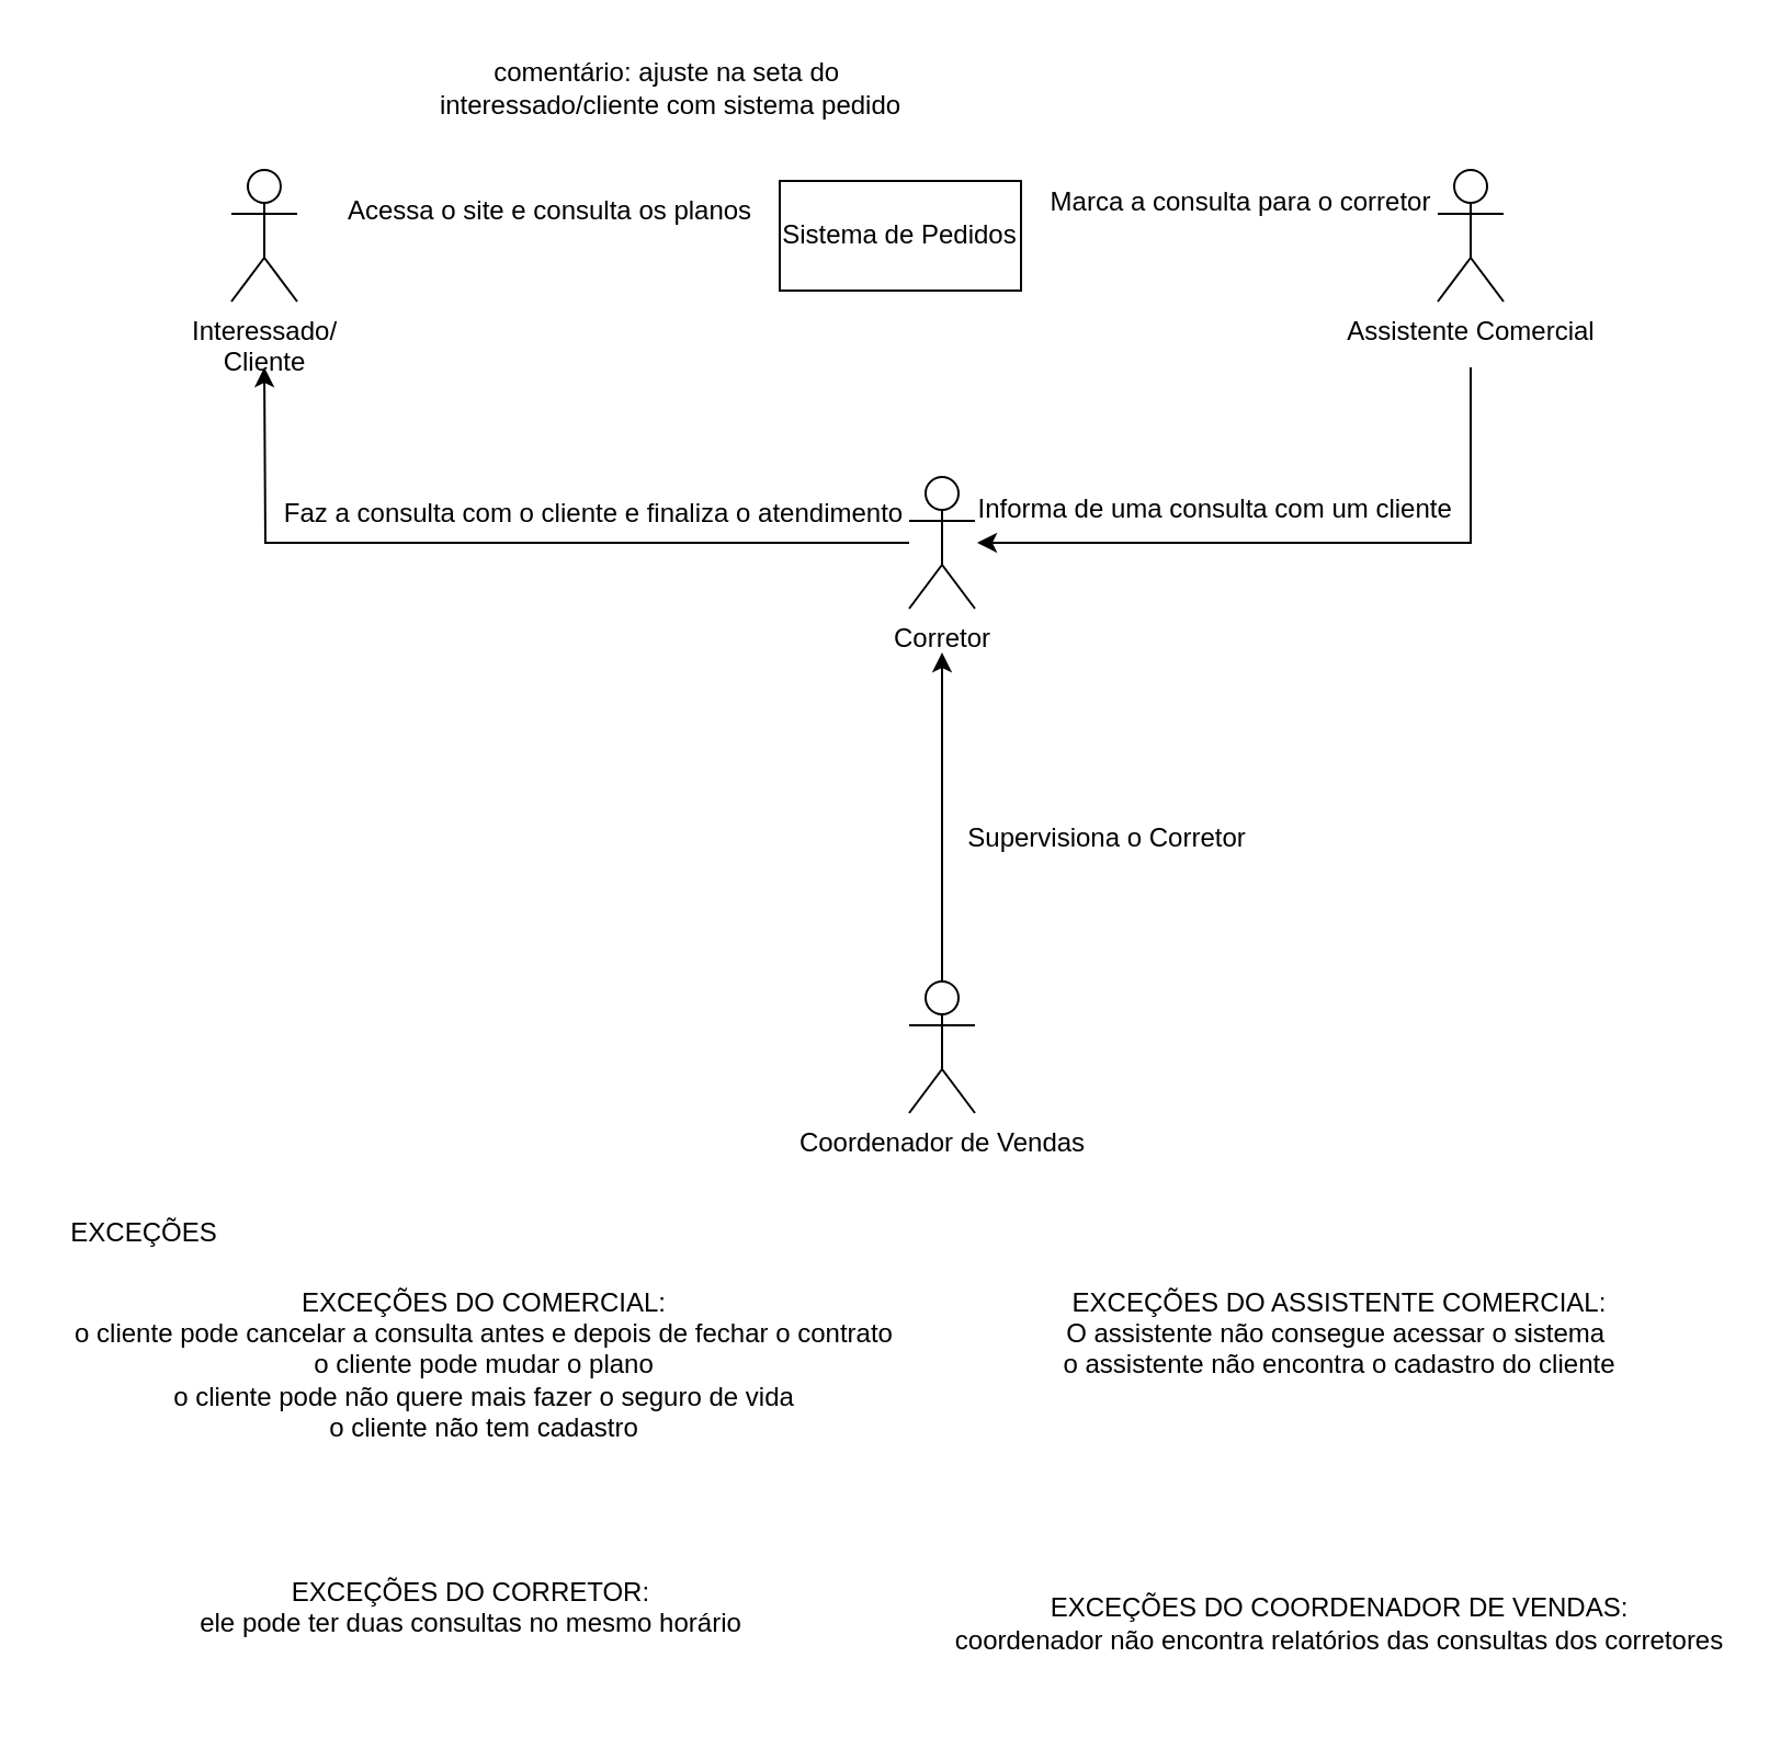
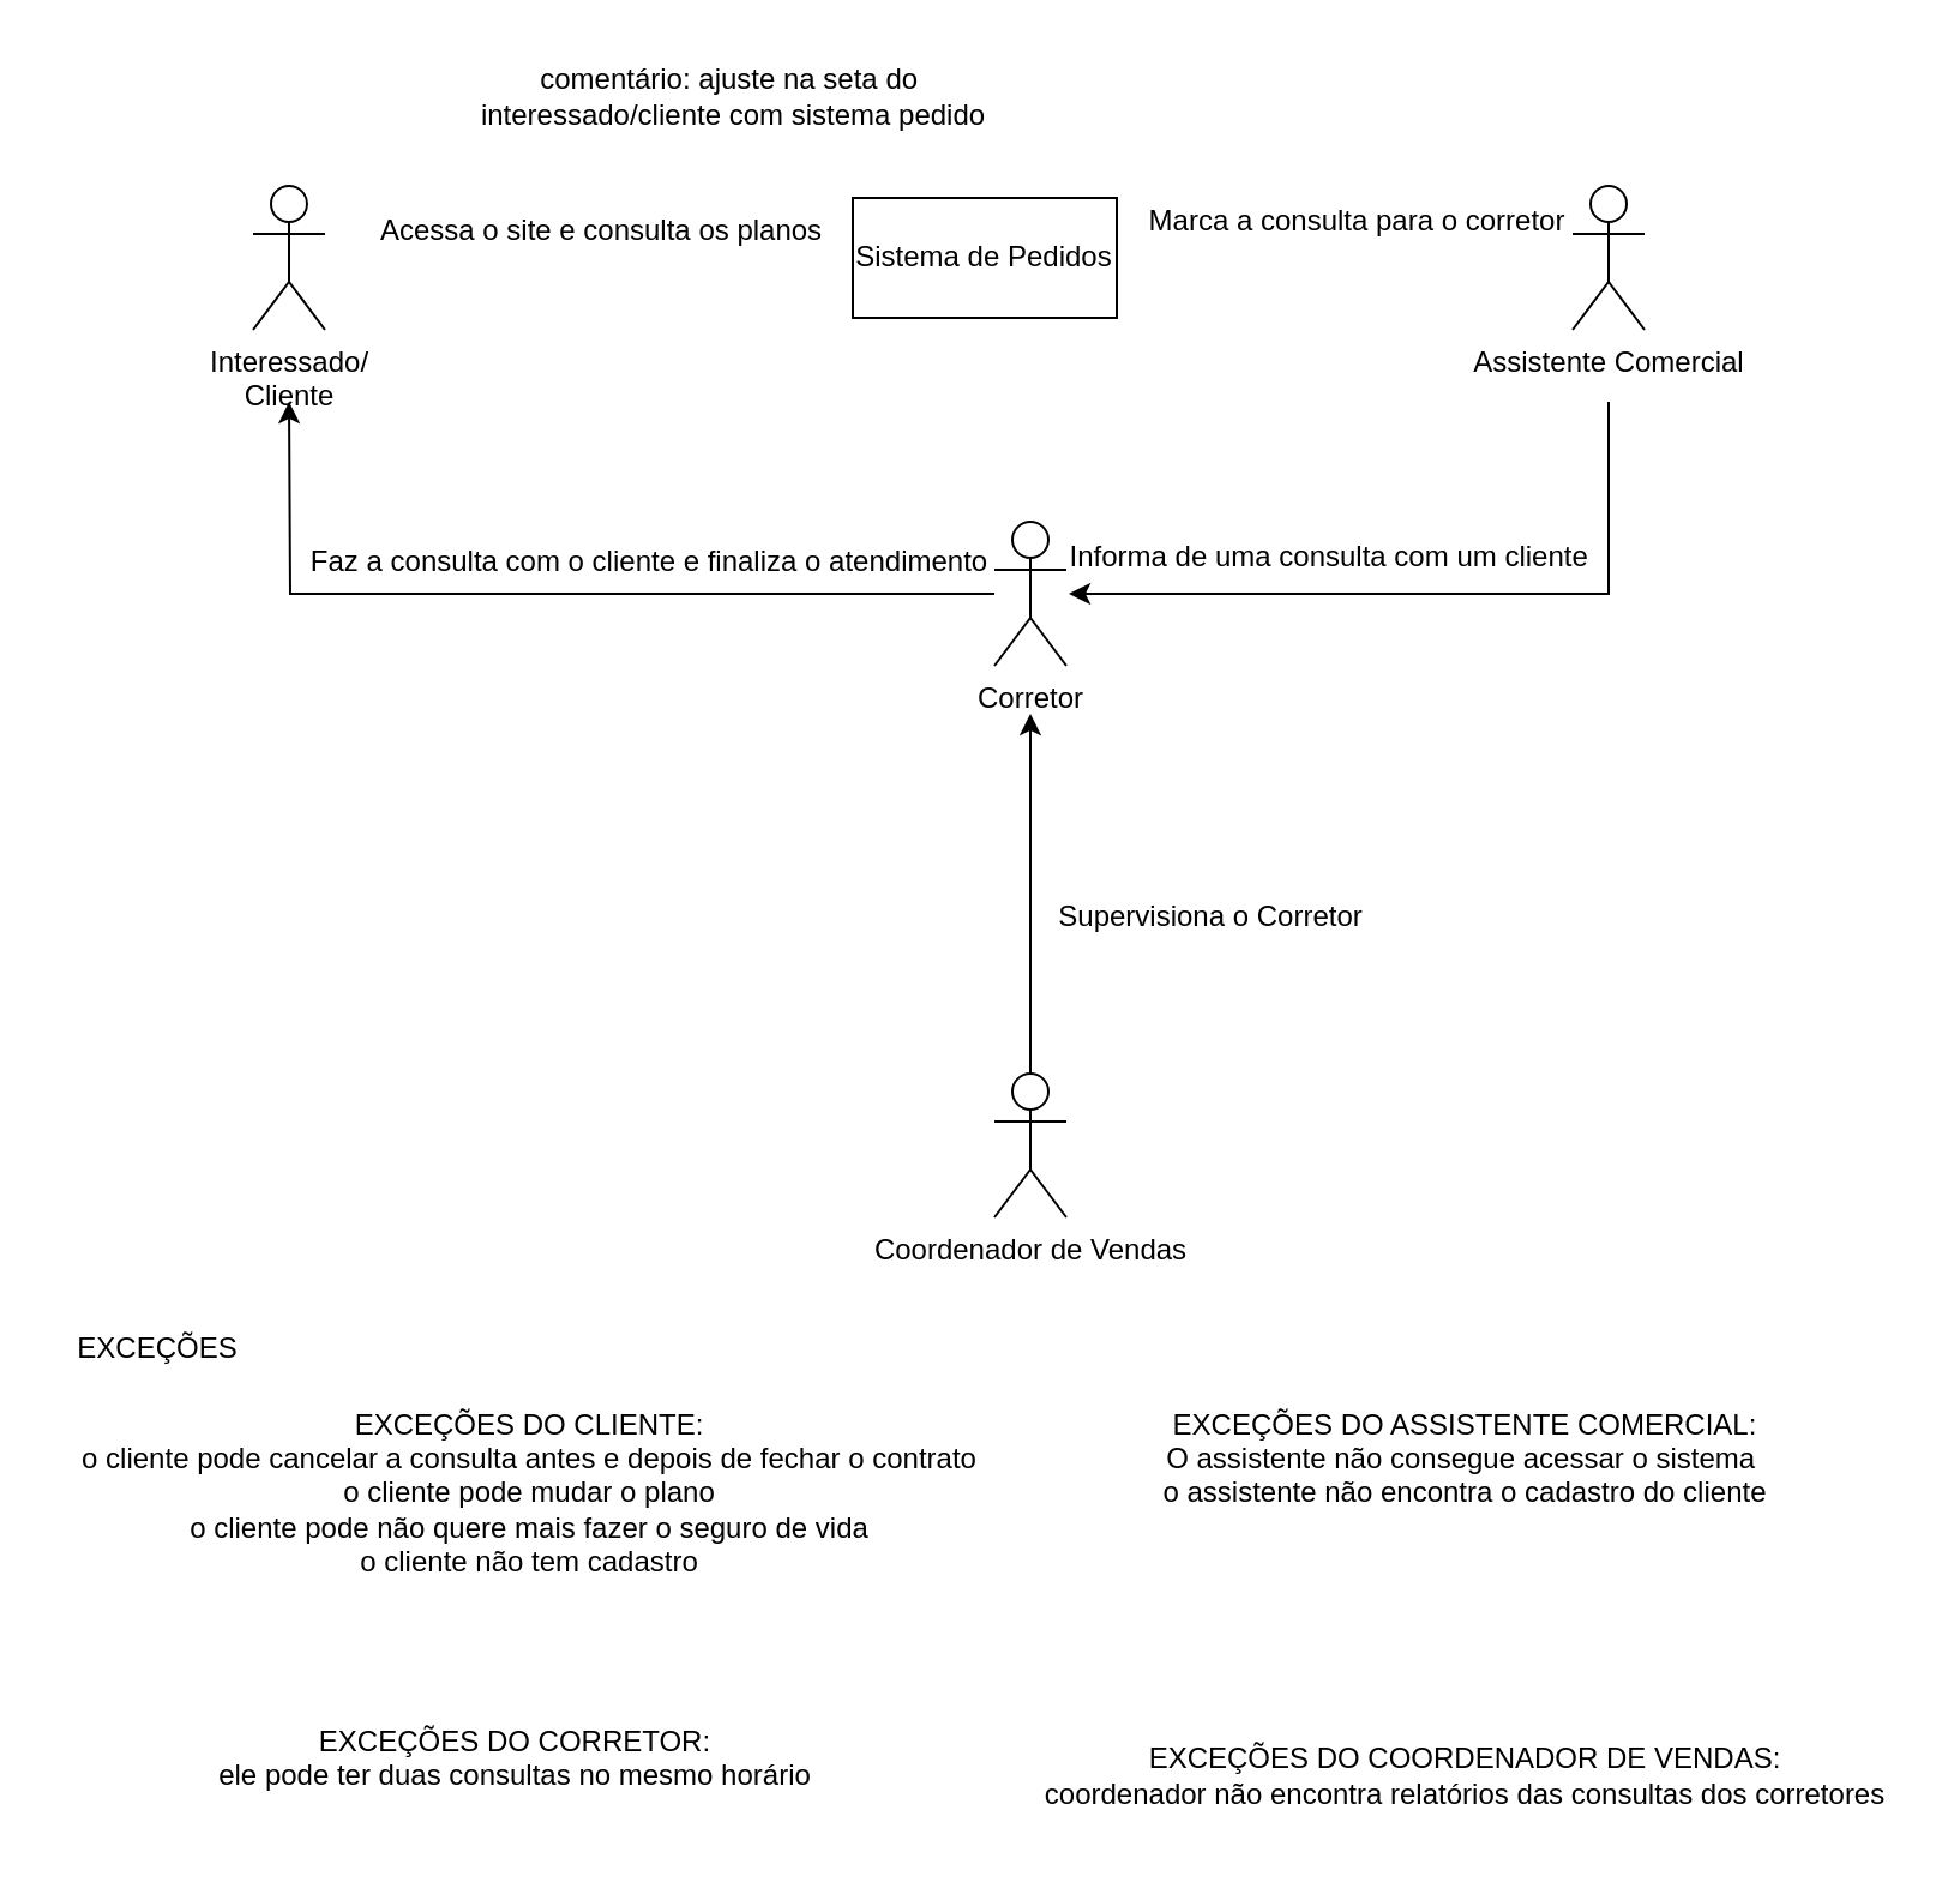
- <mxCell id="16" value="EXCEÇÕES DO COMERCIAL:&lt;div&gt;o cliente pode cancelar a consulta antes e depois de fechar o contrato&lt;/div&gt;&lt;div&gt;o cliente pode mudar o plano&lt;/div&gt;&lt;div&gt;o cliente pode não quere mais fazer o seguro de vida&lt;/div&gt;&lt;div&gt;o cliente não tem cadastro&lt;/div&gt;" style="text;html=1;align=center;verticalAlign=middle;resizable=0;points=[];autosize=1;strokeColor=none;fillColor=none;" parent="1" vertex="1"><mxGeometry x="20" y="577" width="400" height="90" as="geometry" /></mxCell>
+ <mxCell id="16" value="EXCEÇÕES DO CLIENTE:&lt;div&gt;o cliente pode cancelar a consulta antes e depois de fechar o contrato&lt;/div&gt;&lt;div&gt;o cliente pode mudar o plano&lt;/div&gt;&lt;div&gt;o cliente pode não quere mais fazer o seguro de vida&lt;/div&gt;&lt;div&gt;o cliente não tem cadastro&lt;/div&gt;" style="text;html=1;align=center;verticalAlign=middle;resizable=0;points=[];autosize=1;strokeColor=none;fillColor=none;" parent="1" vertex="1"><mxGeometry x="20" y="577" width="400" height="90" as="geometry" /></mxCell>
